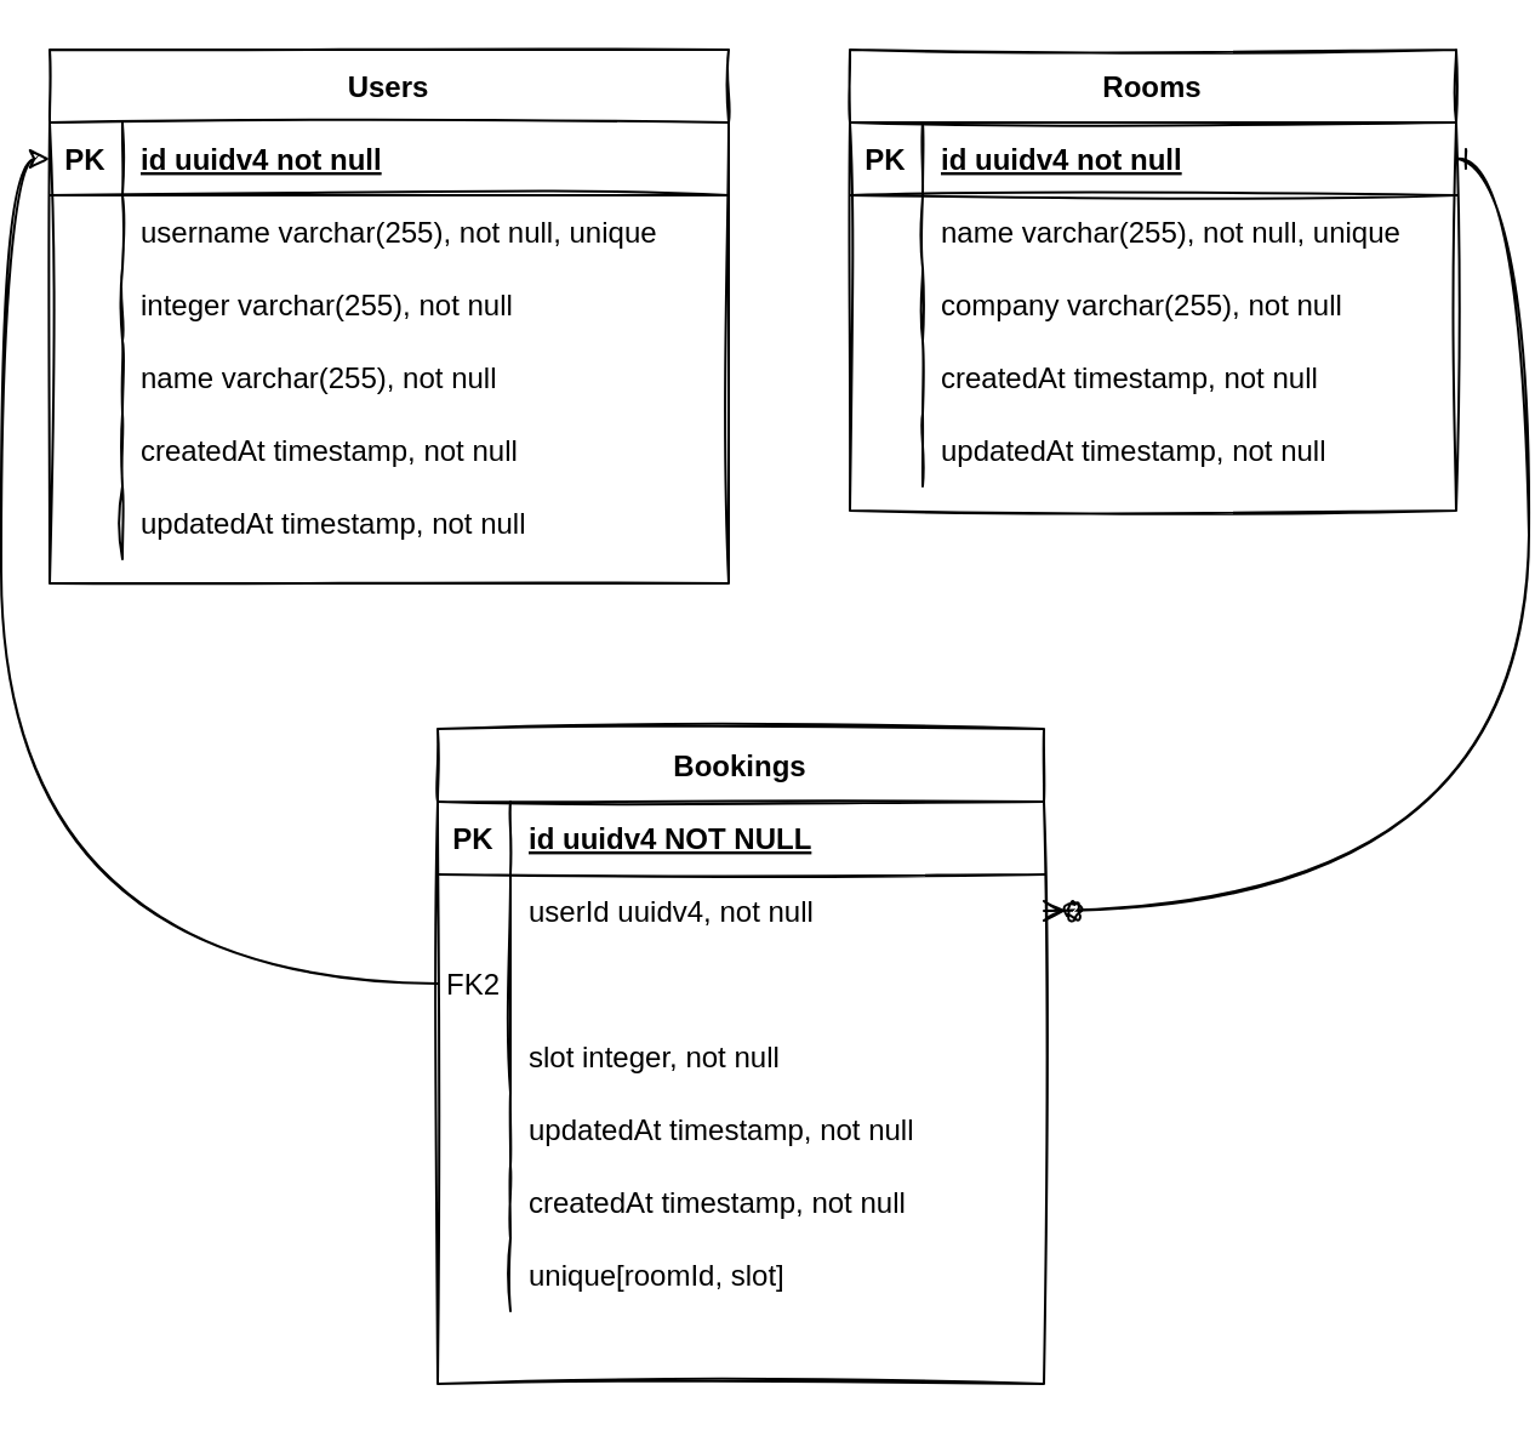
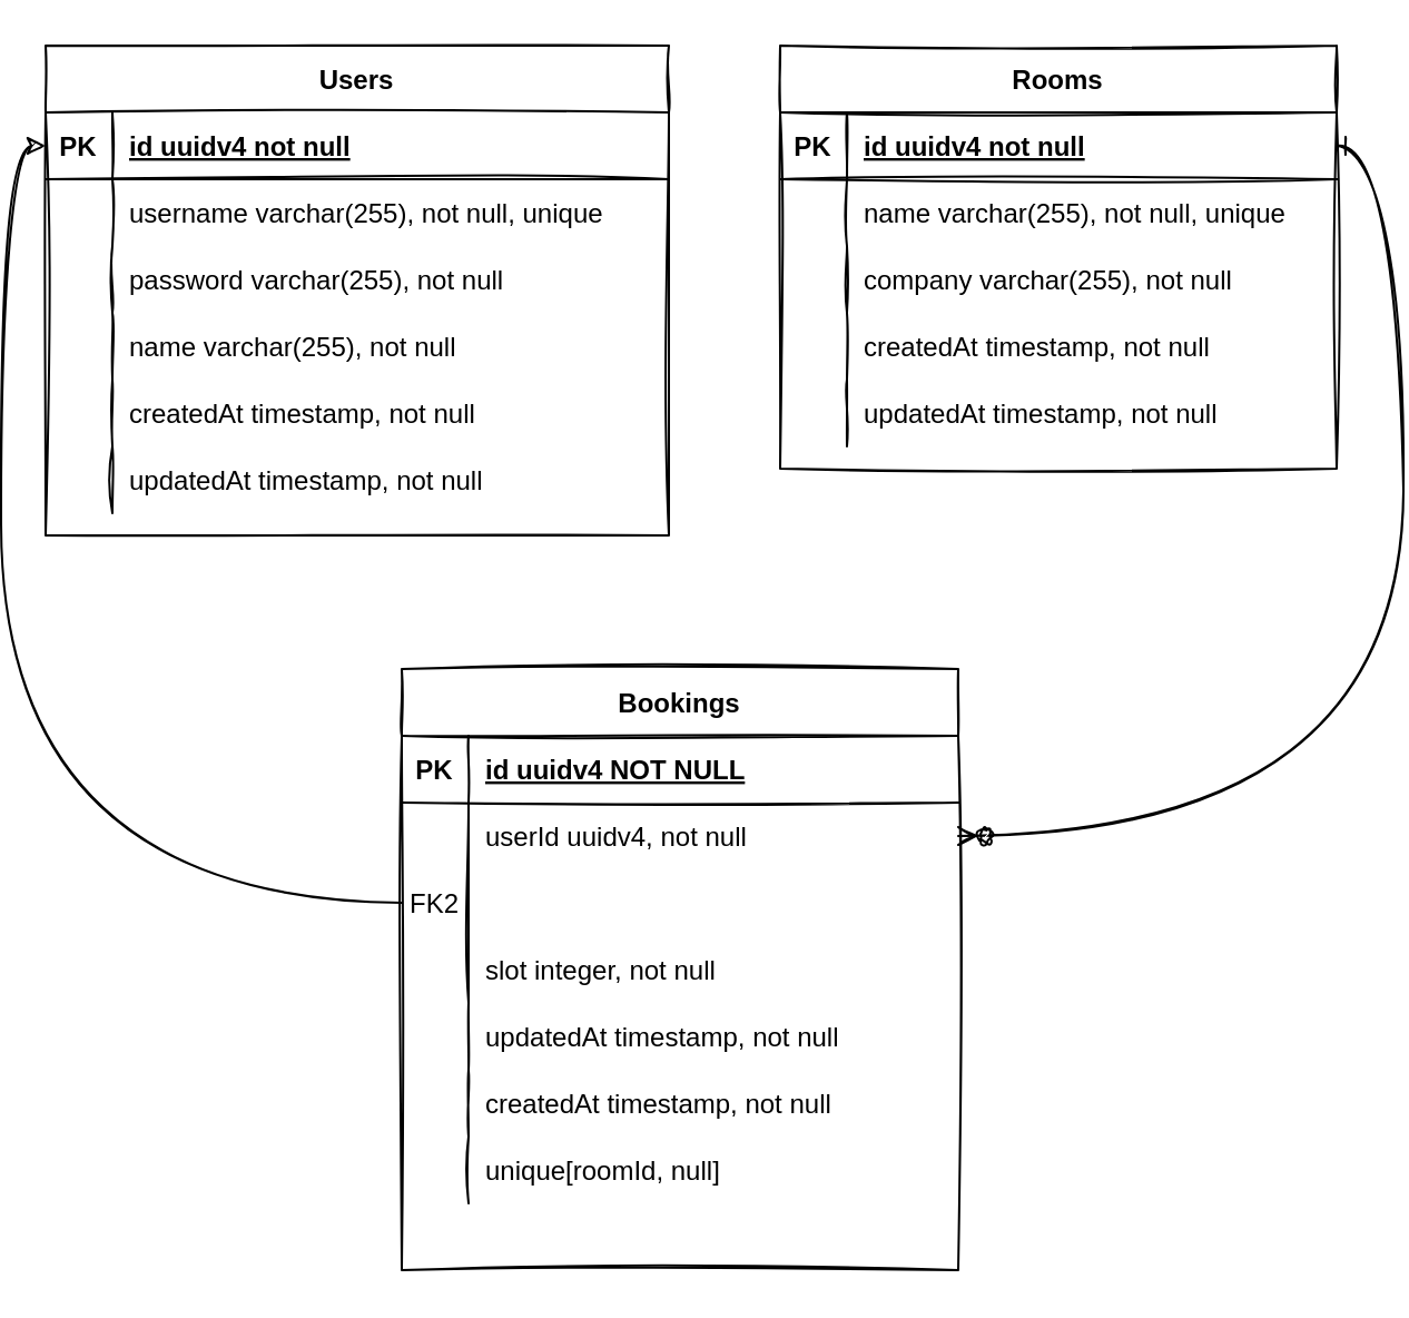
- <mxCell id="48" value="integer varchar(255), not null" style="shape=partialRectangle;overflow=hidden;connectable=0;fillColor=none;top=0;left=0;bottom=0;right=0;align=left;spacingLeft=6;sketch=1;" parent="46" vertex="1"><mxGeometry x="30" width="250" height="30" as="geometry" /></mxCell>
+ <mxCell id="48" value="password varchar(255), not null" style="shape=partialRectangle;overflow=hidden;connectable=0;fillColor=none;top=0;left=0;bottom=0;right=0;align=left;spacingLeft=6;sketch=1;" parent="46" vertex="1"><mxGeometry x="30" width="250" height="30" as="geometry" /></mxCell>
- <mxCell id="38" value="unique[roomId, slot]" style="shape=partialRectangle;overflow=hidden;connectable=0;fillColor=none;top=0;left=0;bottom=0;right=0;align=left;spacingLeft=6;sketch=1;" parent="36" vertex="1"><mxGeometry x="30" width="220" height="30" as="geometry" /></mxCell>
+ <mxCell id="38" value="unique[roomId, null]" style="shape=partialRectangle;overflow=hidden;connectable=0;fillColor=none;top=0;left=0;bottom=0;right=0;align=left;spacingLeft=6;sketch=1;" parent="36" vertex="1"><mxGeometry x="30" width="220" height="30" as="geometry" /></mxCell>
